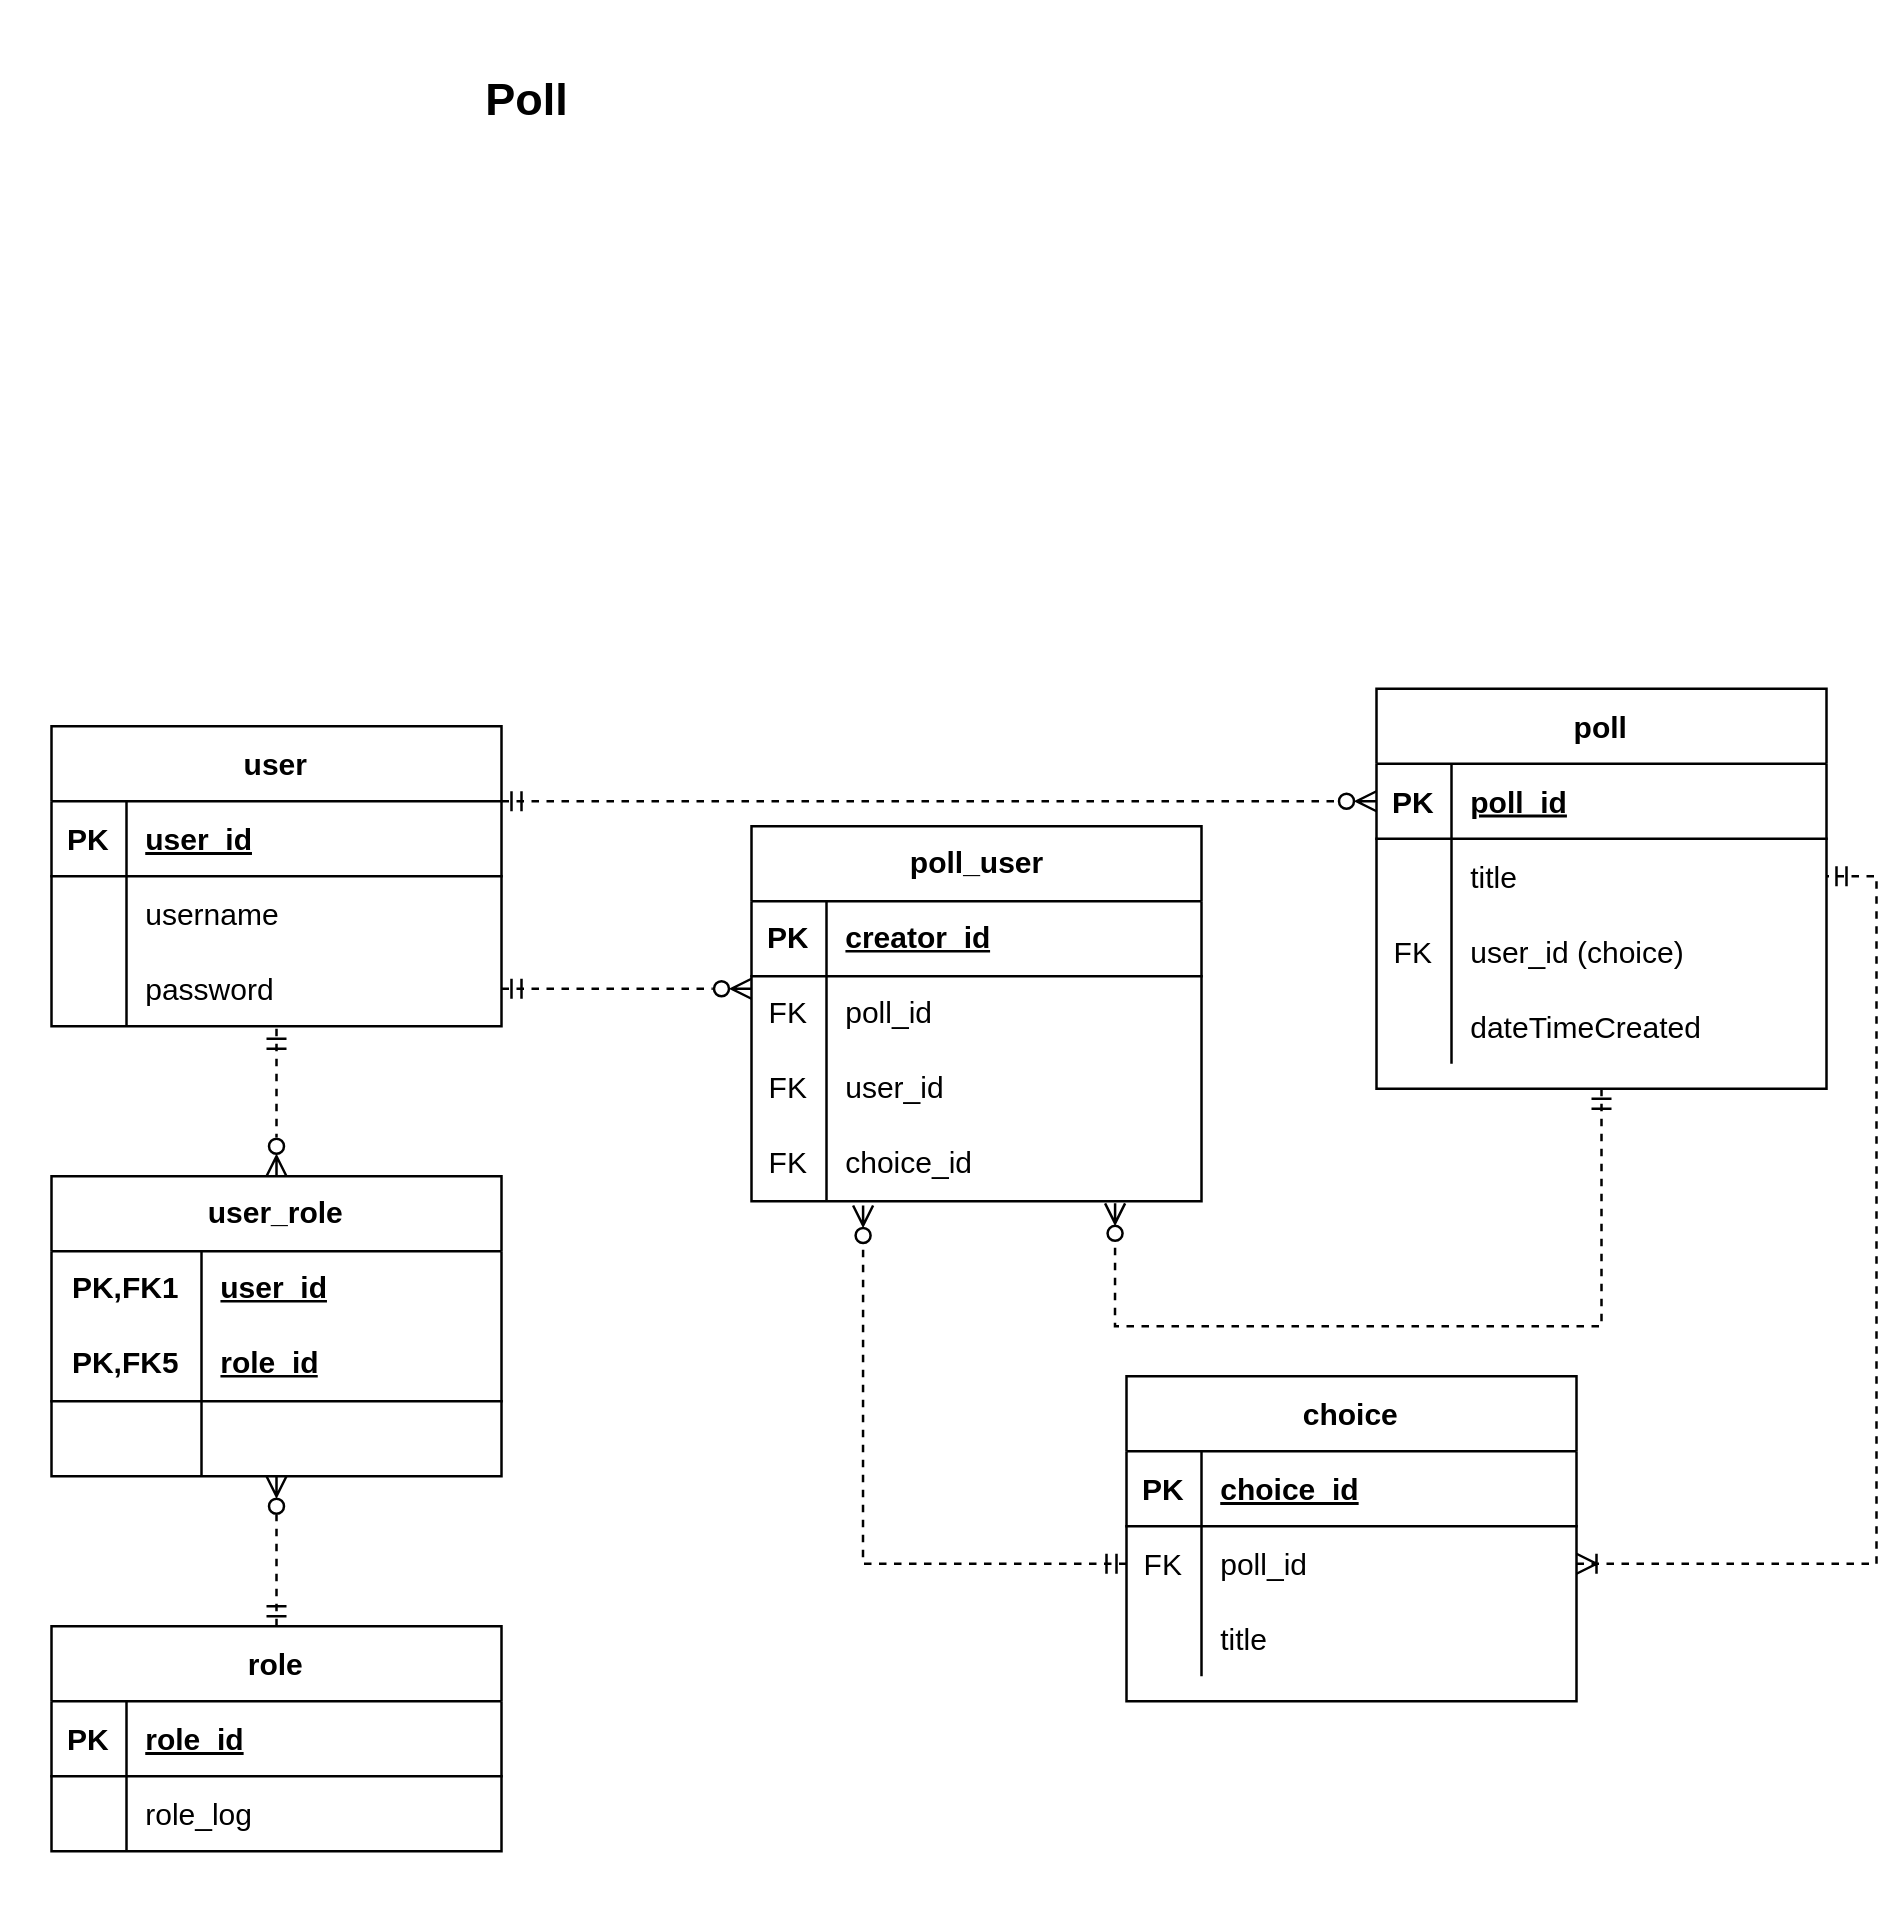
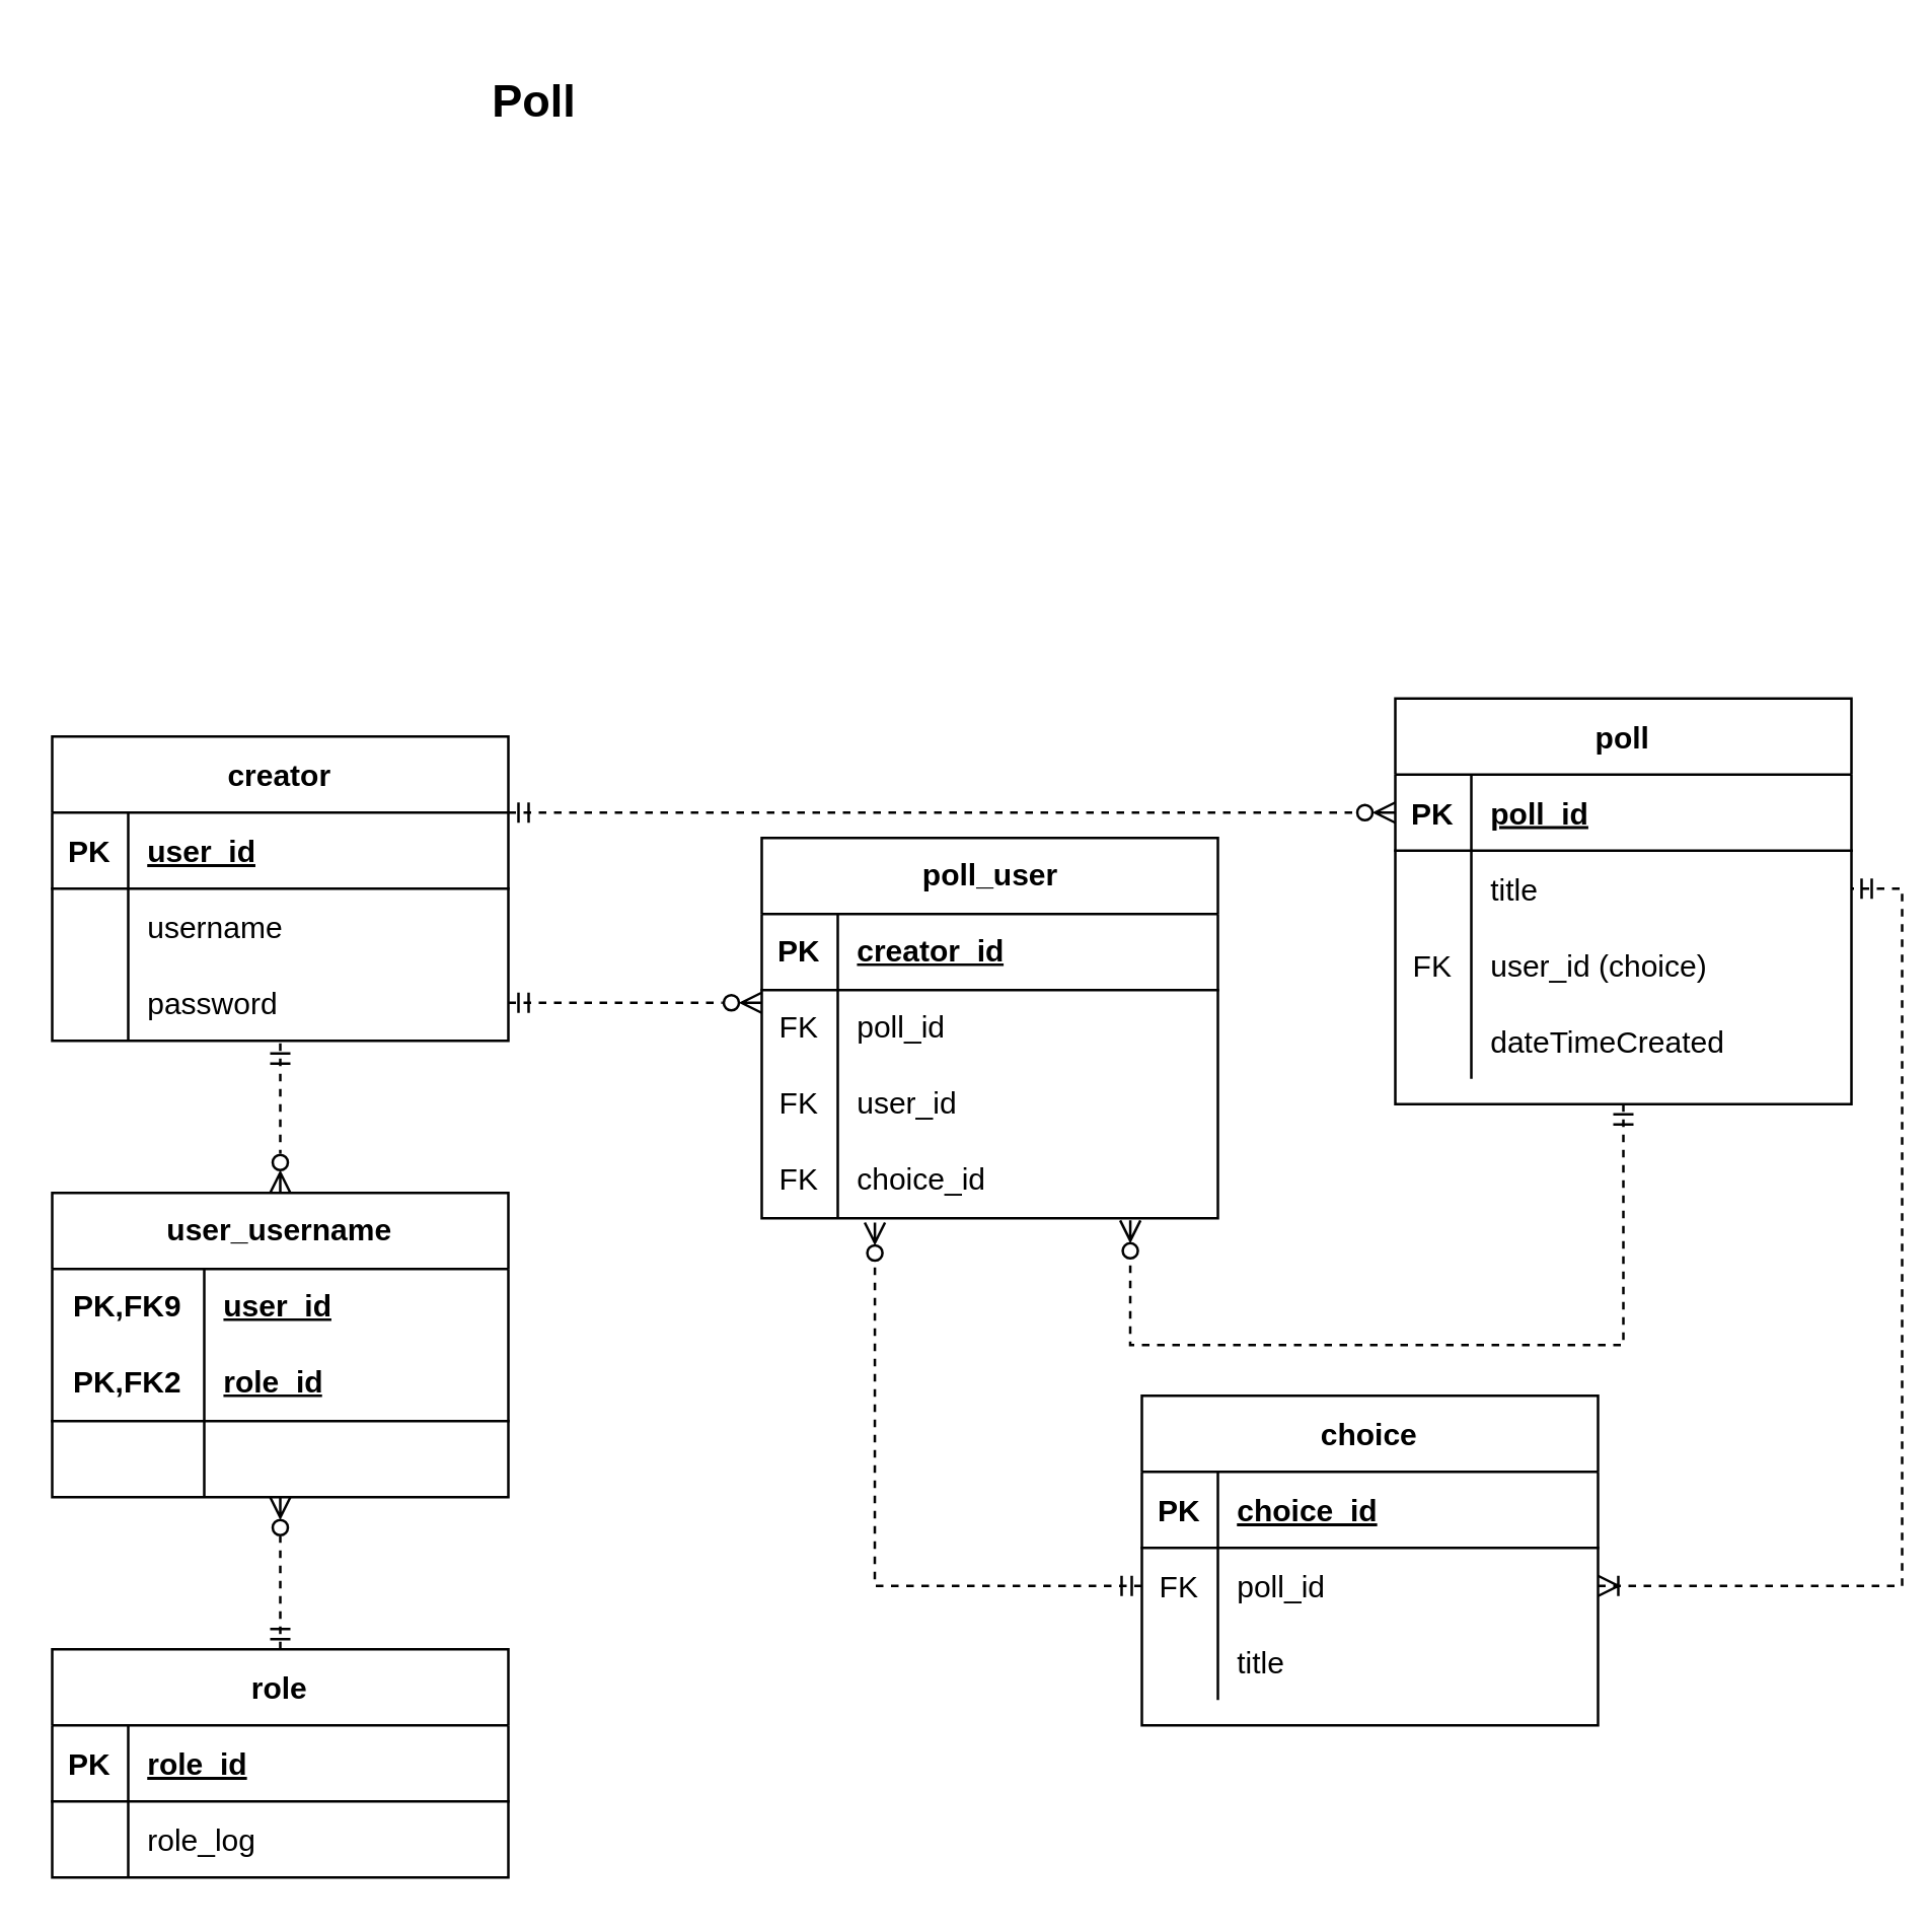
- <mxCell id="2" value="user" style="shape=table;startSize=30;container=1;collapsible=1;childLayout=tableLayout;fixedRows=1;rowLines=0;fontStyle=1;align=center;resizeLast=1;" parent="1" vertex="1"><mxGeometry x="20" y="290" width="180" height="120" as="geometry" /></mxCell>
+ <mxCell id="2" value="creator" style="shape=table;startSize=30;container=1;collapsible=1;childLayout=tableLayout;fixedRows=1;rowLines=0;fontStyle=1;align=center;resizeLast=1;" parent="1" vertex="1"><mxGeometry x="20" y="290" width="180" height="120" as="geometry" /></mxCell>
- <mxCell id="38" value="user_role" style="shape=table;startSize=30;container=1;collapsible=1;childLayout=tableLayout;fixedRows=1;rowLines=0;fontStyle=1;align=center;resizeLast=1;html=1;whiteSpace=wrap;" parent="1" vertex="1"><mxGeometry x="20" y="470" width="180" height="120" as="geometry" /></mxCell>
+ <mxCell id="38" value="user_username" style="shape=table;startSize=30;container=1;collapsible=1;childLayout=tableLayout;fixedRows=1;rowLines=0;fontStyle=1;align=center;resizeLast=1;html=1;whiteSpace=wrap;" parent="1" vertex="1"><mxGeometry x="20" y="470" width="180" height="120" as="geometry" /></mxCell>
- <mxCell id="40" value="PK,FK1" style="shape=partialRectangle;connectable=0;fillColor=none;top=0;left=0;bottom=0;right=0;fontStyle=1;overflow=hidden;html=1;whiteSpace=wrap;" parent="39" vertex="1"><mxGeometry width="60" height="30" as="geometry"><mxRectangle width="60" height="30" as="alternateBounds" /></mxGeometry></mxCell>
+ <mxCell id="40" value="PK,FK9" style="shape=partialRectangle;connectable=0;fillColor=none;top=0;left=0;bottom=0;right=0;fontStyle=1;overflow=hidden;html=1;whiteSpace=wrap;" parent="39" vertex="1"><mxGeometry width="60" height="30" as="geometry"><mxRectangle width="60" height="30" as="alternateBounds" /></mxGeometry></mxCell>
- <mxCell id="43" value="PK,FK5" style="shape=partialRectangle;connectable=0;fillColor=none;top=0;left=0;bottom=0;right=0;fontStyle=1;overflow=hidden;html=1;whiteSpace=wrap;" parent="42" vertex="1"><mxGeometry width="60" height="30" as="geometry"><mxRectangle width="60" height="30" as="alternateBounds" /></mxGeometry></mxCell>
+ <mxCell id="43" value="PK,FK2" style="shape=partialRectangle;connectable=0;fillColor=none;top=0;left=0;bottom=0;right=0;fontStyle=1;overflow=hidden;html=1;whiteSpace=wrap;" parent="42" vertex="1"><mxGeometry width="60" height="30" as="geometry"><mxRectangle width="60" height="30" as="alternateBounds" /></mxGeometry></mxCell>
